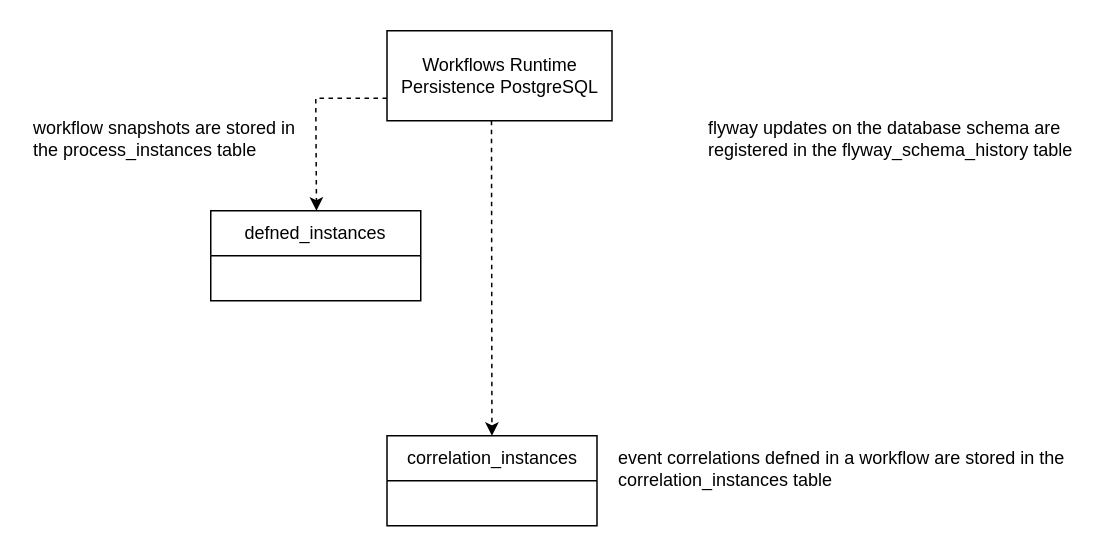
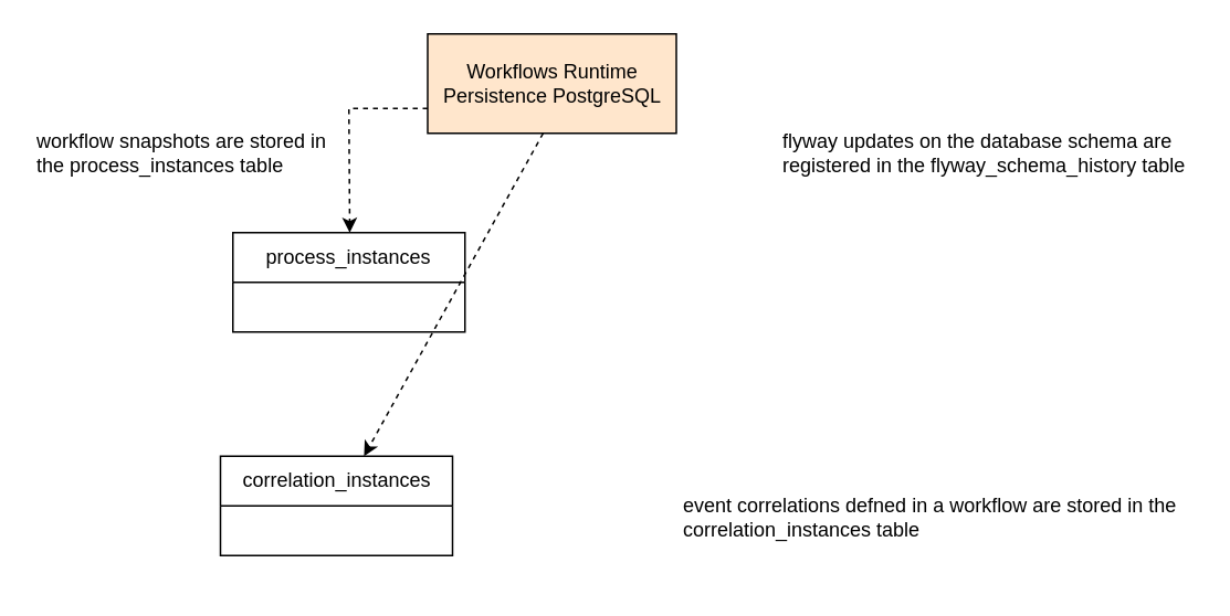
- <mxCell id="4" value="Workflows Runtime Persistence PostgreSQL" style="rounded=0;whiteSpace=wrap;html=1;" vertex="1" parent="1"><mxGeometry x="257.5" y="20" width="150" height="60" as="geometry" /></mxCell>
+ <mxCell id="4" value="Workflows Runtime Persistence PostgreSQL" style="rounded=0;whiteSpace=wrap;html=1;fillColor=#ffe6cc;" vertex="1" parent="1"><mxGeometry x="257.5" y="20" width="150" height="60" as="geometry" /></mxCell>
- <mxCell id="2" value="defned_instances" style="swimlane;fontStyle=0;childLayout=stackLayout;horizontal=1;startSize=30;horizontalStack=0;resizeParent=1;resizeParentMax=0;resizeLast=0;collapsible=1;marginBottom=0;whiteSpace=wrap;html=1;" parent="1" vertex="1"><mxGeometry x="140" y="140" width="140" height="60" as="geometry" /></mxCell>
+ <mxCell id="2" value="process_instances" style="swimlane;fontStyle=0;childLayout=stackLayout;horizontal=1;startSize=30;horizontalStack=0;resizeParent=1;resizeParentMax=0;resizeLast=0;collapsible=1;marginBottom=0;whiteSpace=wrap;html=1;" parent="1" vertex="1"><mxGeometry x="140" y="140" width="140" height="60" as="geometry" /></mxCell>
- <mxCell id="3" value="correlation_instances" style="swimlane;fontStyle=0;childLayout=stackLayout;horizontal=1;startSize=30;horizontalStack=0;resizeParent=1;resizeParentMax=0;resizeLast=0;collapsible=1;marginBottom=0;whiteSpace=wrap;html=1;" parent="1" vertex="1"><mxGeometry x="257.5" y="290" width="140" height="60" as="geometry" /></mxCell>
+ <mxCell id="3" value="correlation_instances" style="swimlane;fontStyle=0;childLayout=stackLayout;horizontal=1;startSize=30;horizontalStack=0;resizeParent=1;resizeParentMax=0;resizeLast=0;collapsible=1;marginBottom=0;whiteSpace=wrap;html=1;" parent="1" vertex="1"><mxGeometry x="132.5" y="275" width="140" height="60" as="geometry" /></mxCell>
